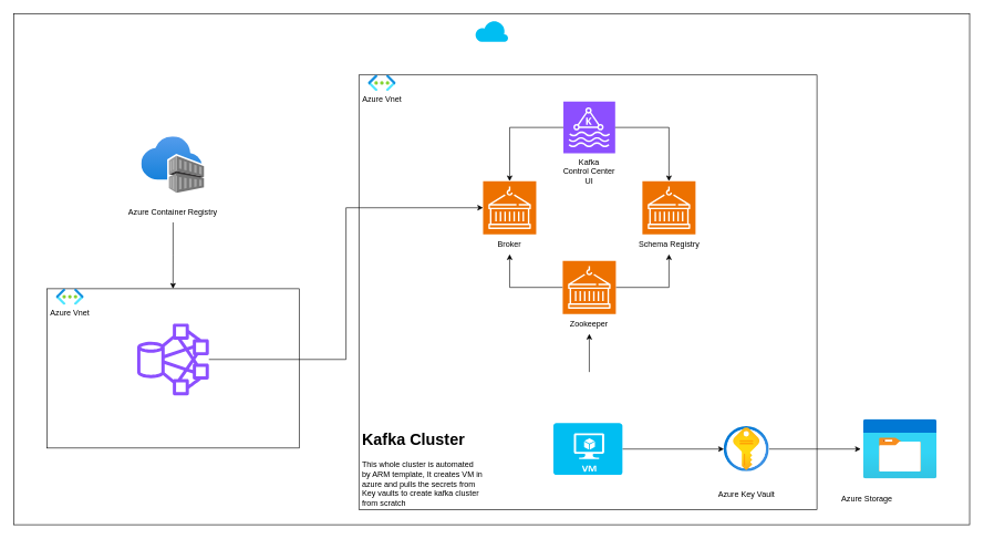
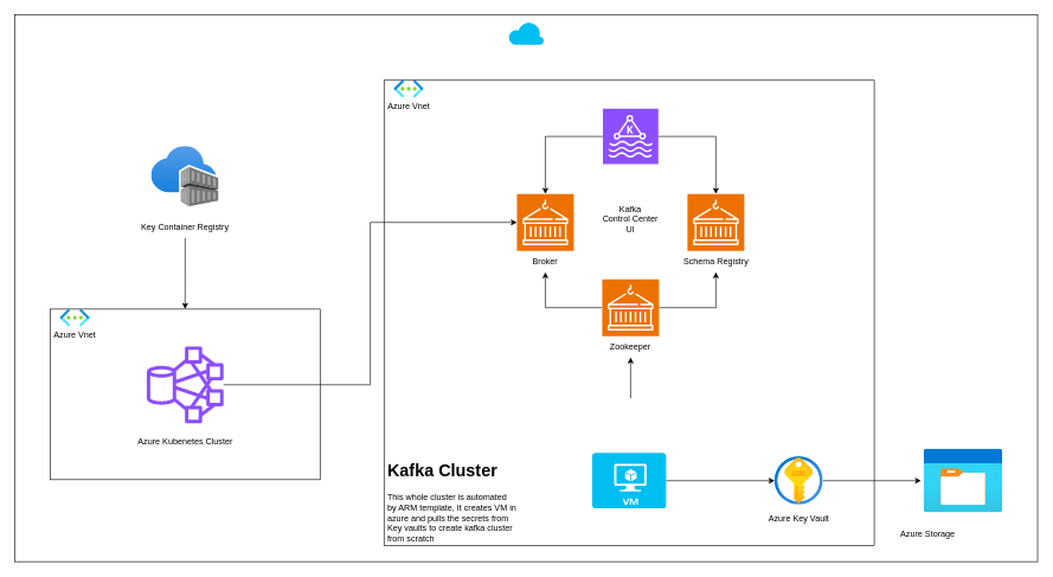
- <mxCell id="30" value="Kafka&lt;br&gt;Control Center UI" style="text;html=1;strokeColor=none;fillColor=none;align=center;verticalAlign=middle;whiteSpace=wrap;rounded=0;" vertex="1" parent="1"><mxGeometry x="842.09" y="242.5" width="90" height="30" as="geometry" /></mxCell>
+ <mxCell id="30" value="Kafka&lt;br&gt;Control Center UI" style="text;html=1;strokeColor=none;fillColor=none;align=center;verticalAlign=middle;whiteSpace=wrap;rounded=0;" vertex="1" parent="1"><mxGeometry x="842.09" y="292.5" width="90" height="30" as="geometry" /></mxCell>
- <mxCell id="5" value="Azure Container Registry" style="text;html=1;strokeColor=none;fillColor=none;align=center;verticalAlign=middle;whiteSpace=wrap;rounded=0;" parent="1" vertex="1"><mxGeometry x="181.25" y="304.5" width="157.51" height="30" as="geometry" /></mxCell>
+ <mxCell id="5" value="Key Container Registry" style="text;html=1;strokeColor=none;fillColor=none;align=center;verticalAlign=middle;whiteSpace=wrap;rounded=0;" parent="1" vertex="1"><mxGeometry x="181.25" y="304.5" width="157.51" height="30" as="geometry" /></mxCell>
+ <mxCell id="8" value="Azure Kubenetes Cluster" style="text;html=1;strokeColor=none;fillColor=none;align=center;verticalAlign=middle;whiteSpace=wrap;rounded=0;" parent="1" vertex="1"><mxGeometry x="187.5" y="607" width="145" height="30" as="geometry" /></mxCell>
- <mxCell id="34" value="Azure Key Vault" style="text;html=1;strokeColor=none;fillColor=none;align=center;verticalAlign=middle;whiteSpace=wrap;rounded=0;" vertex="1" parent="1"><mxGeometry x="1076" y="730" width="96" height="30" as="geometry" /></mxCell>
+ <mxCell id="34" value="Azure Key Vault" style="text;html=1;strokeColor=none;fillColor=none;align=center;verticalAlign=middle;whiteSpace=wrap;rounded=0;" vertex="1" parent="1"><mxGeometry x="1076" y="715" width="96" height="30" as="geometry" /></mxCell>
